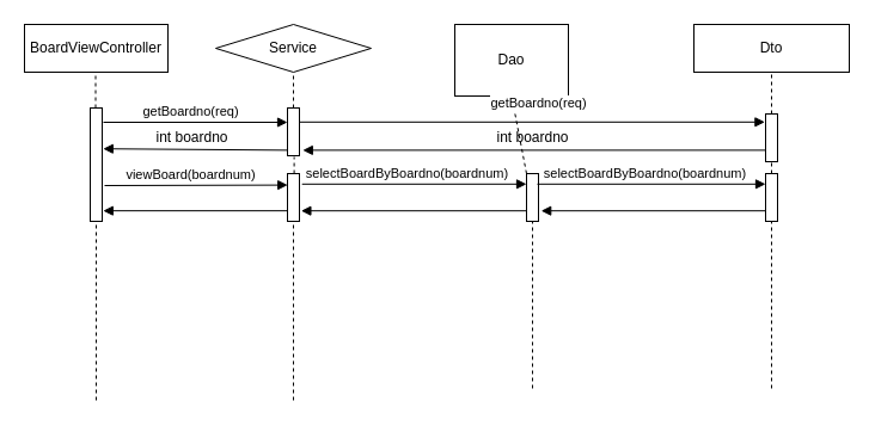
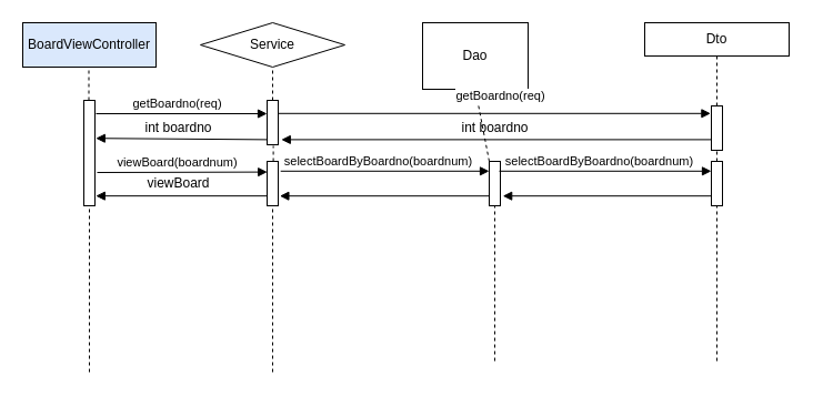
- <mxCell id="2" value="BoardViewController" style="rounded=0;whiteSpace=wrap;html=1;" vertex="1" parent="1"><mxGeometry x="20" y="20" width="120" height="40" as="geometry" /></mxCell>
+ <mxCell id="2" value="BoardViewController" style="rounded=0;whiteSpace=wrap;html=1;fillColor=#dae8fc;" vertex="1" parent="1"><mxGeometry x="20" y="20" width="120" height="40" as="geometry" /></mxCell>
- <mxCell id="18" value="Dto" style="rounded=0;whiteSpace=wrap;html=1;" vertex="1" parent="1"><mxGeometry x="580" y="20" width="130" height="40" as="geometry" /></mxCell>
+ <mxCell id="18" value="Dto" style="rounded=0;whiteSpace=wrap;html=1;" vertex="1" parent="1"><mxGeometry x="580" y="20" width="130" height="30" as="geometry" /></mxCell>
+ <mxCell id="30" value="viewBoard" style="text;html=1;align=center;verticalAlign=middle;resizable=0;points=[];autosize=1;" vertex="1" parent="1"><mxGeometry x="125" y="155" width="70" height="20" as="geometry" /></mxCell>
